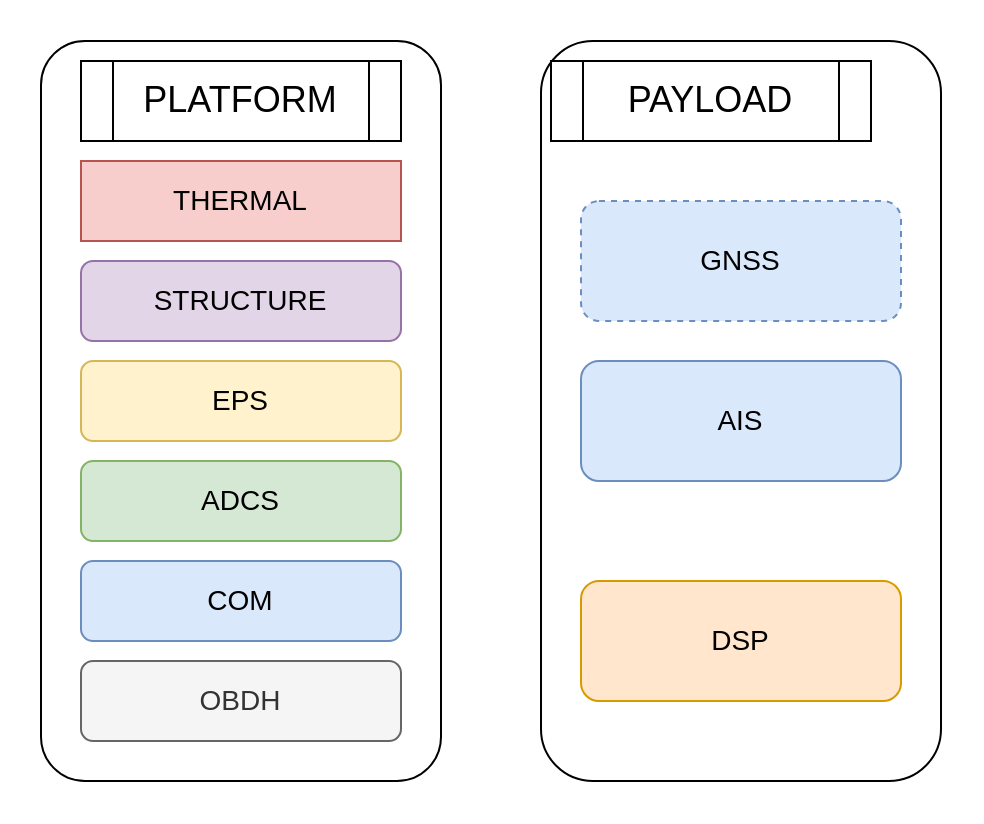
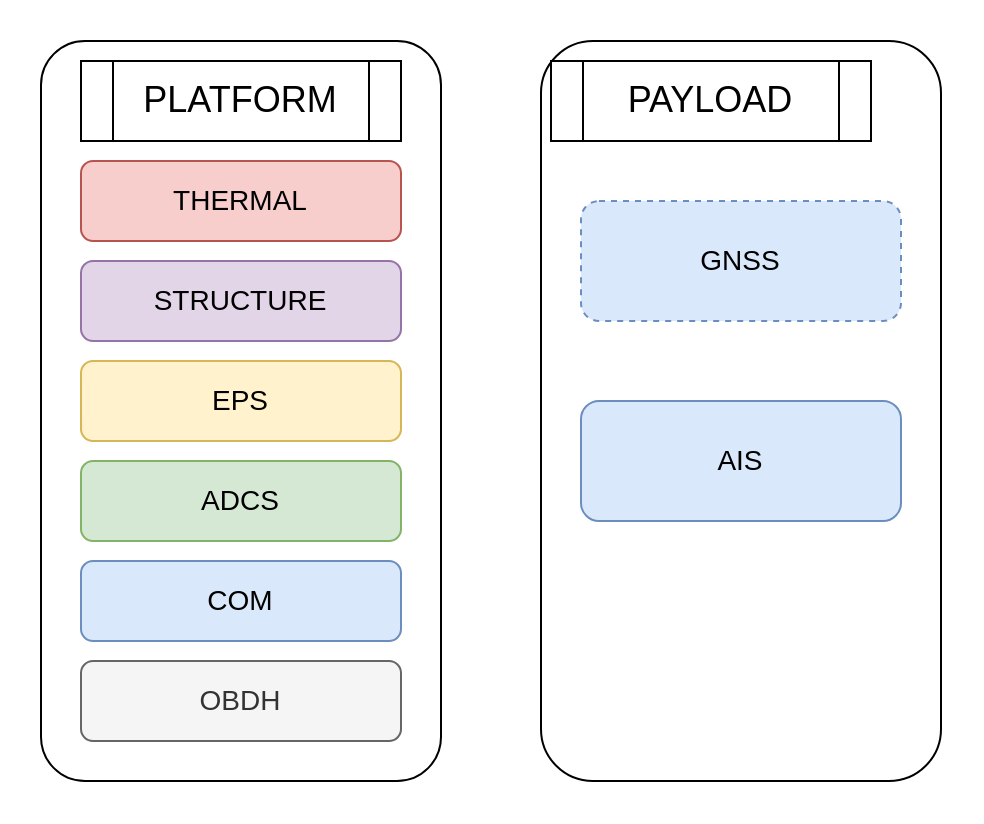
- <mxCell id="4" value="&lt;font style=&quot;font-size: 14px;&quot;&gt;THERMAL&lt;/font&gt;" style="whiteSpace=wrap;html=1;fillColor=#f8cecc;strokeColor=#b85450;rounded=0;" vertex="1" parent="1"><mxGeometry x="40" y="80" width="160" height="40" as="geometry" /></mxCell>
+ <mxCell id="4" value="&lt;font style=&quot;font-size: 14px;&quot;&gt;THERMAL&lt;/font&gt;" style="rounded=1;whiteSpace=wrap;html=1;fillColor=#f8cecc;strokeColor=#b85450;" vertex="1" parent="1"><mxGeometry x="40" y="80" width="160" height="40" as="geometry" /></mxCell>
- <mxCell id="11" value="&lt;font style=&quot;font-size: 14px;&quot;&gt;AIS&lt;/font&gt;" style="rounded=1;whiteSpace=wrap;html=1;fillColor=#dae8fc;strokeColor=#6c8ebf;" vertex="1" parent="1"><mxGeometry x="290" y="180" width="160" height="60" as="geometry" /></mxCell>
+ <mxCell id="11" value="&lt;font style=&quot;font-size: 14px;&quot;&gt;AIS&lt;/font&gt;" style="rounded=1;whiteSpace=wrap;html=1;fillColor=#dae8fc;strokeColor=#6c8ebf;" vertex="1" parent="1"><mxGeometry x="290" y="200" width="160" height="60" as="geometry" /></mxCell>
- <mxCell id="12" value="&lt;font style=&quot;font-size: 14px;&quot;&gt;DSP&lt;/font&gt;" style="rounded=1;whiteSpace=wrap;html=1;fillColor=#ffe6cc;strokeColor=#d79b00;" vertex="1" parent="1"><mxGeometry x="290" y="290" width="160" height="60" as="geometry" /></mxCell>
